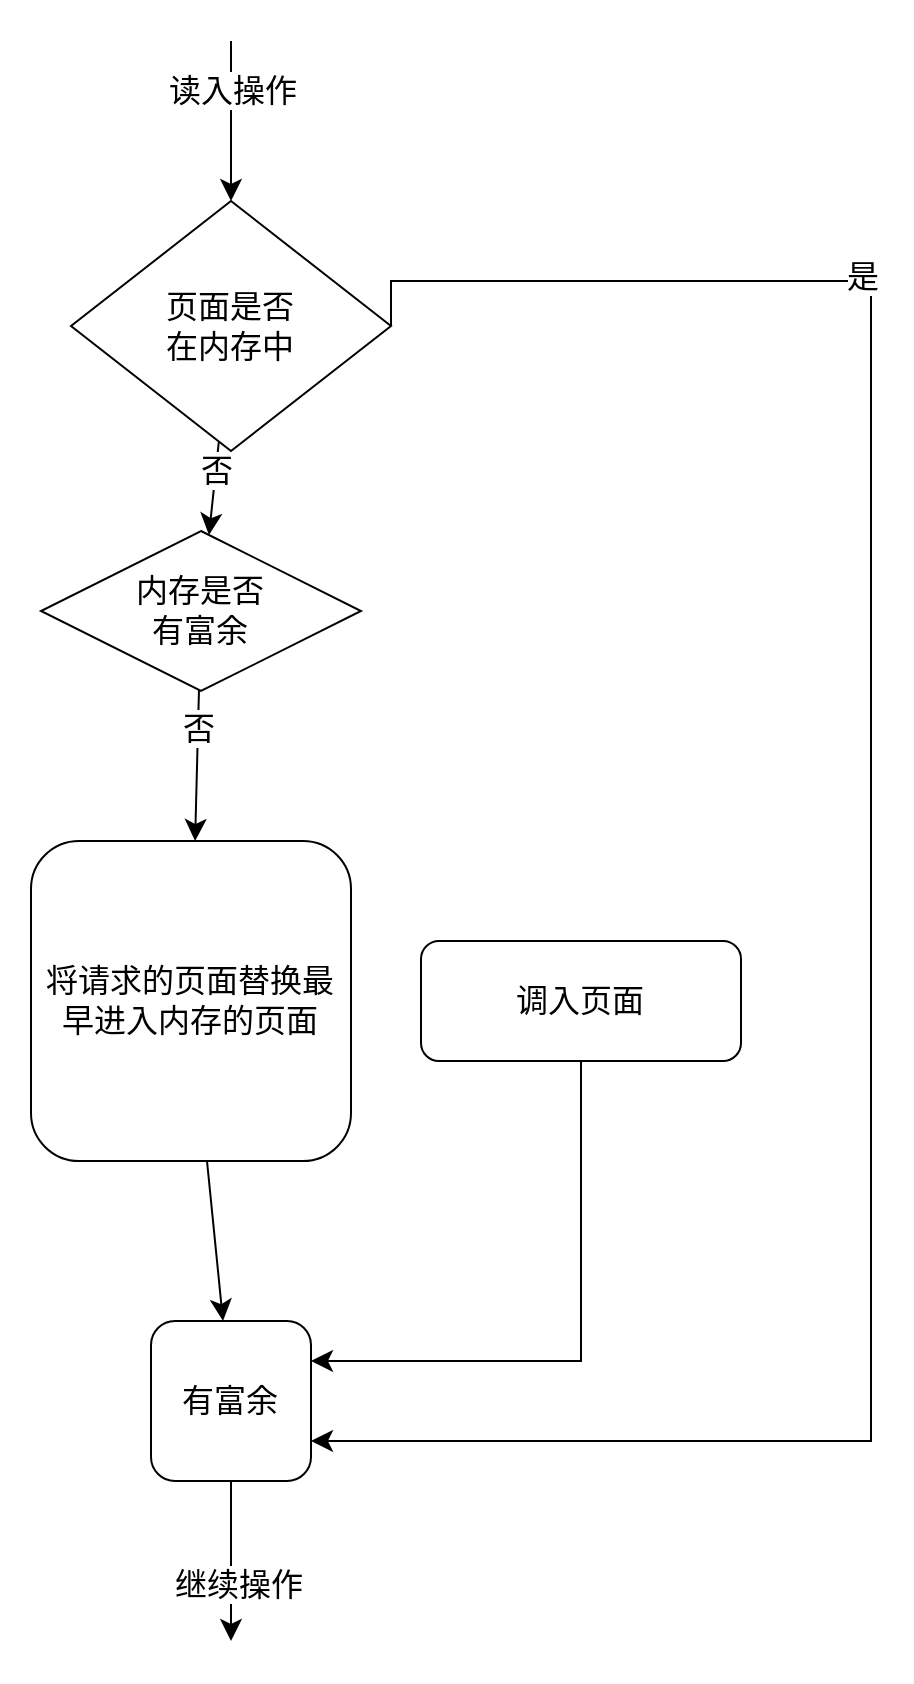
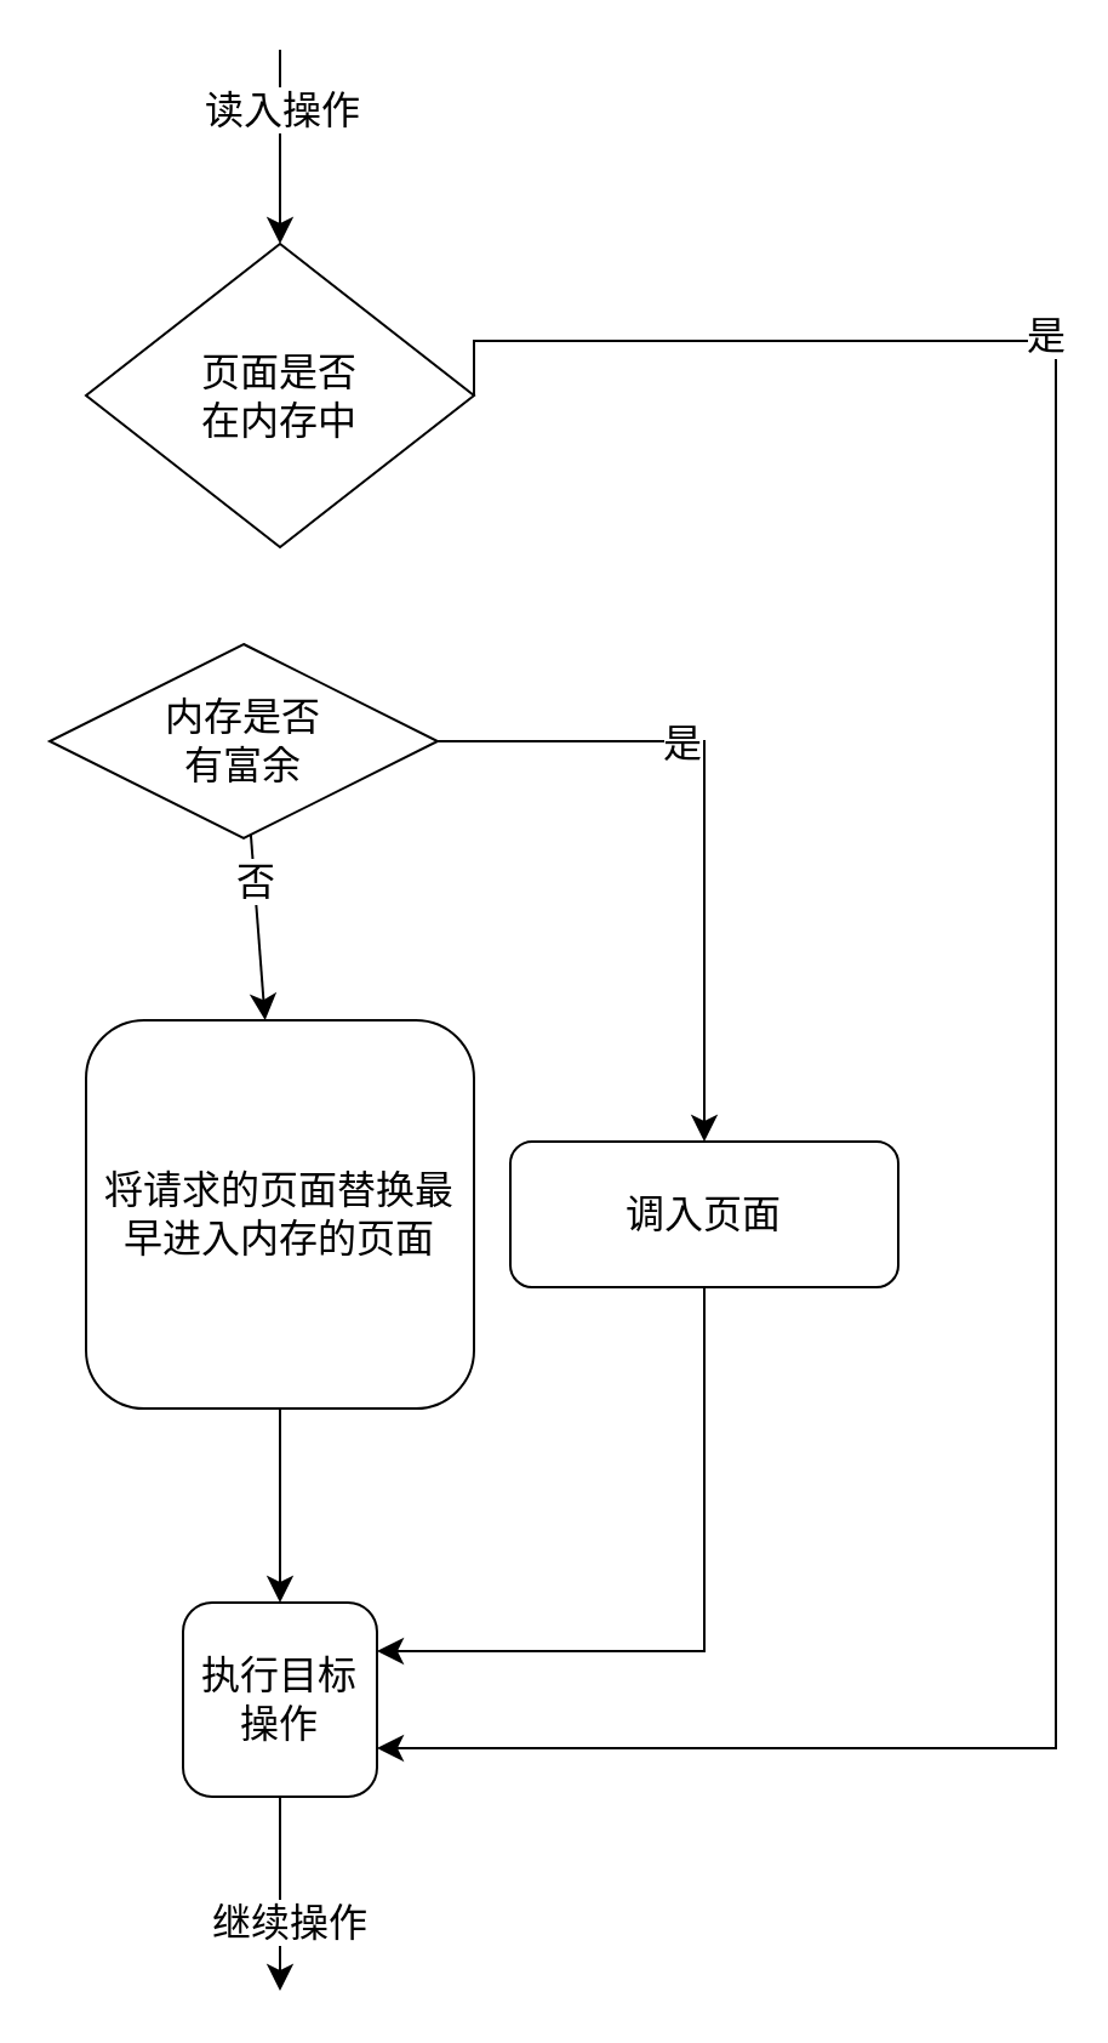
- <mxCell id="4" value="" style="edgeStyle=none;curved=1;rounded=0;orthogonalLoop=1;jettySize=auto;html=1;fontSize=12;startSize=8;endSize=8;" edge="1" parent="1" source="6" target="16"><mxGeometry relative="1" as="geometry" /></mxCell>
- <mxCell id="5" value="否" style="edgeLabel;html=1;align=center;verticalAlign=middle;resizable=0;points=[];fontSize=16;" vertex="1" connectable="0" parent="4"><mxGeometry x="-0.4" relative="1" as="geometry"><mxPoint as="offset" /></mxGeometry></mxCell>
+ <mxCell id="19" value="" style="endArrow=classic;html=1;rounded=0;fontSize=12;startSize=8;endSize=8;exitX=1;exitY=0.5;exitDx=0;exitDy=0;entryX=0.5;entryY=0;entryDx=0;entryDy=0;edgeStyle=orthogonalEdgeStyle;" edge="1" parent="1" source="16" target="17"><mxGeometry width="50" height="50" relative="1" as="geometry"><mxPoint x="255" y="440" as="sourcePoint" /><mxPoint x="305" y="390" as="targetPoint" /></mxGeometry></mxCell>
+ <mxCell id="20" value="是" style="edgeLabel;html=1;align=center;verticalAlign=middle;resizable=0;points=[];fontSize=16;" vertex="1" connectable="0" parent="19"><mxGeometry x="-0.275" relative="1" as="geometry"><mxPoint as="offset" /></mxGeometry></mxCell>
- <mxCell id="3" value="&lt;div&gt;将请求的页面替换最早进入内存的页面&lt;br&gt;&lt;/div&gt;" style="rounded=1;whiteSpace=wrap;html=1;fontSize=16;" vertex="1" parent="1"><mxGeometry x="15" y="420" width="160" height="160" as="geometry" /></mxCell>
+ <mxCell id="3" value="&lt;div&gt;将请求的页面替换最早进入内存的页面&lt;br&gt;&lt;/div&gt;" style="rounded=1;whiteSpace=wrap;html=1;fontSize=16;" vertex="1" parent="1"><mxGeometry x="35" y="420" width="160" height="160" as="geometry" /></mxCell>
- <mxCell id="9" value="有富余" style="rounded=1;whiteSpace=wrap;html=1;fontSize=16;" vertex="1" parent="1"><mxGeometry x="75" y="660" width="80" height="80" as="geometry" /></mxCell>
+ <mxCell id="9" value="执行目标操作" style="rounded=1;whiteSpace=wrap;html=1;fontSize=16;" vertex="1" parent="1"><mxGeometry x="75" y="660" width="80" height="80" as="geometry" /></mxCell>
